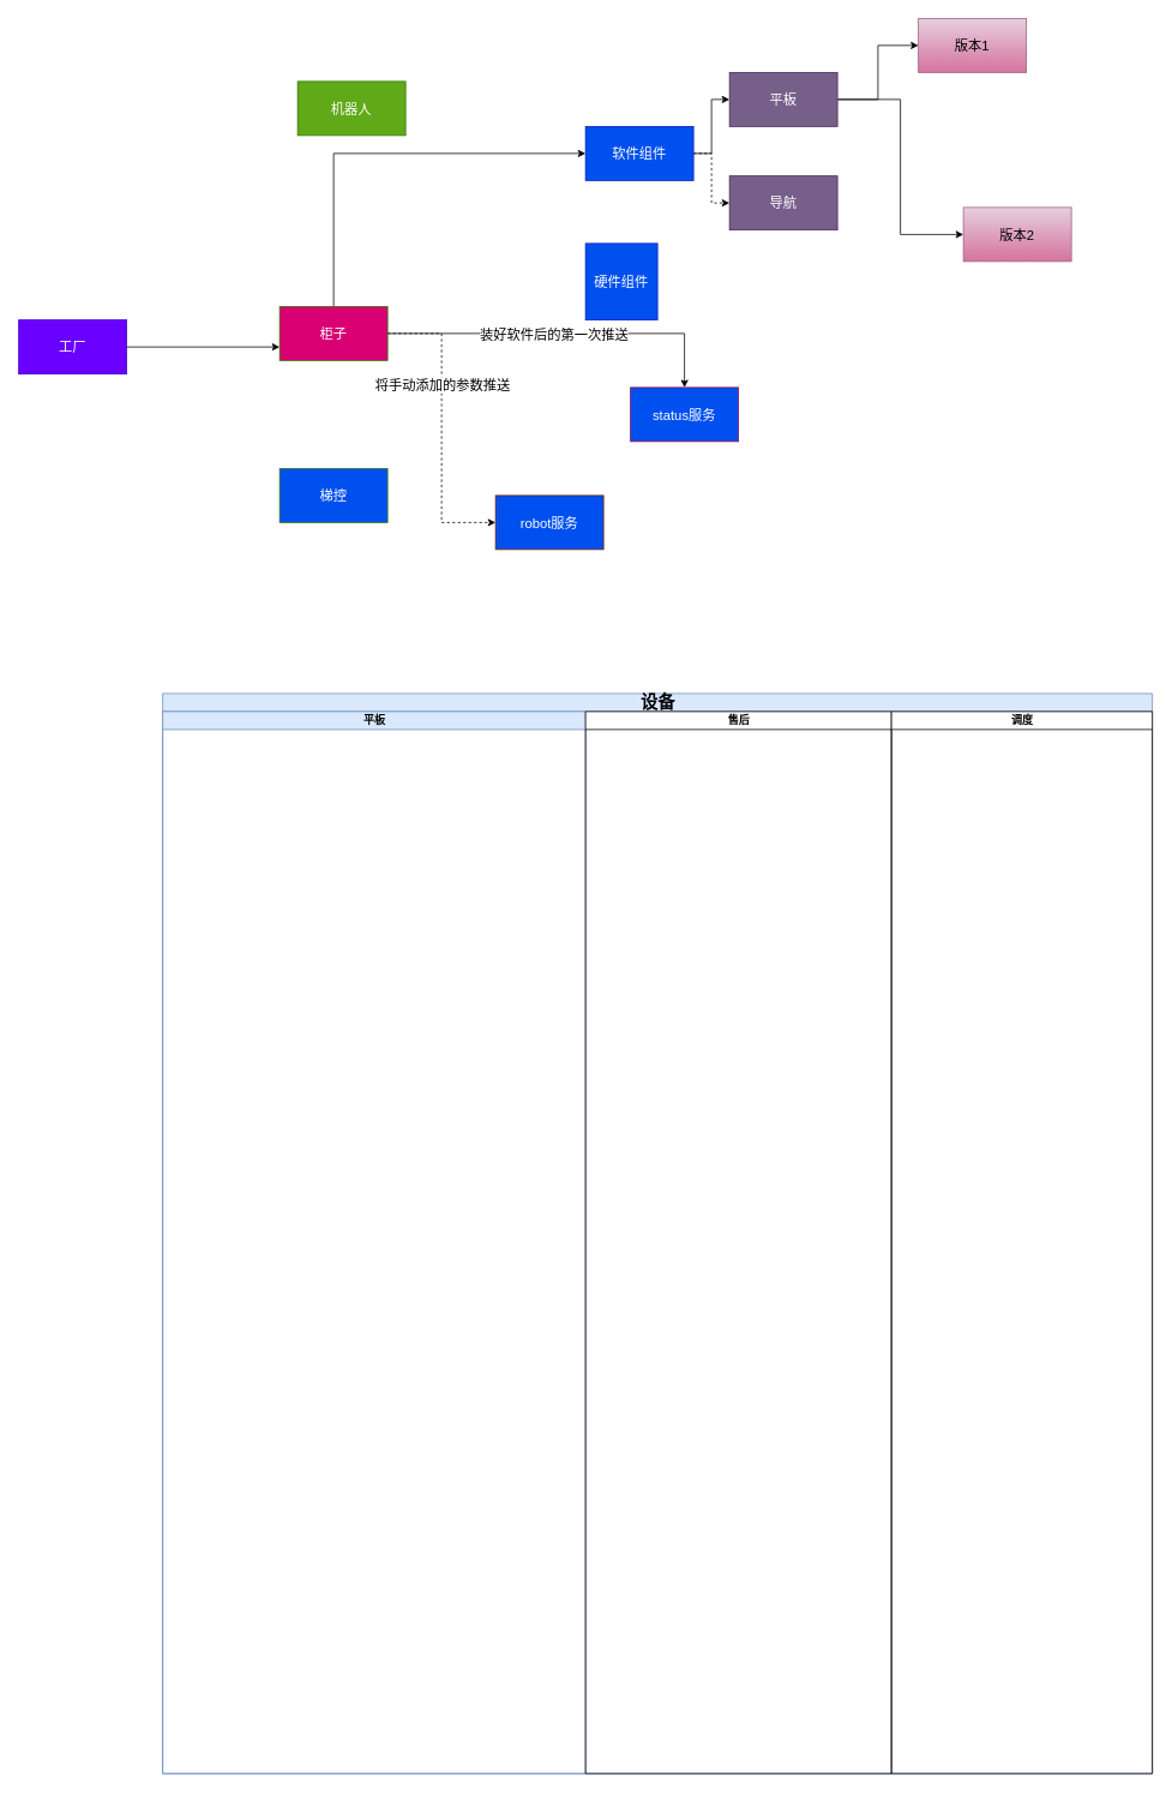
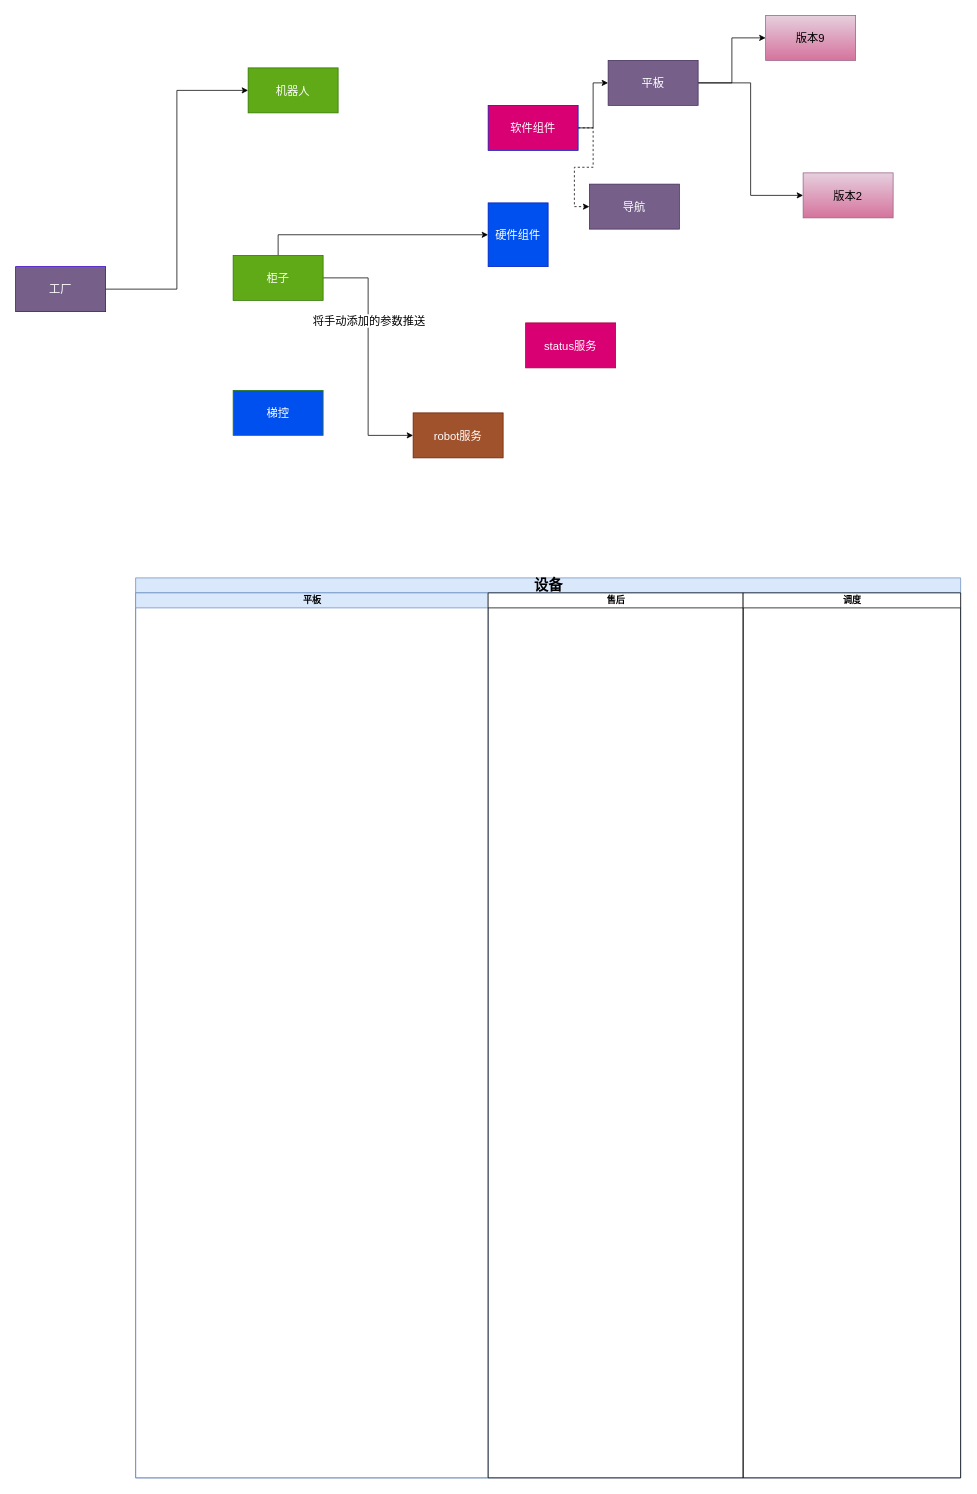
- <mxCell id="25" value="版本1" style="rounded=0;whiteSpace=wrap;html=1;gradientColor=#d5739d;fillColor=#e6d0de;strokeColor=#996185;fontSize=15;" parent="1" vertex="1"><mxGeometry x="1020" y="20" width="120" height="60" as="geometry" /></mxCell>
+ <mxCell id="25" value="版本9" style="rounded=0;whiteSpace=wrap;html=1;gradientColor=#d5739d;fillColor=#e6d0de;strokeColor=#996185;fontSize=15;" parent="1" vertex="1"><mxGeometry x="1020" y="20" width="120" height="60" as="geometry" /></mxCell>
+ <mxCell id="2" style="edgeStyle=orthogonalEdgeStyle;rounded=0;orthogonalLoop=1;jettySize=auto;html=1;entryX=0;entryY=0.5;entryDx=0;entryDy=0;" parent="1" source="4" target="12" edge="1"><mxGeometry relative="1" as="geometry" /></mxCell>
- <mxCell id="5" style="edgeStyle=orthogonalEdgeStyle;rounded=0;orthogonalLoop=1;jettySize=auto;html=1;entryX=0;entryY=0.5;entryDx=0;entryDy=0;exitX=0.5;exitY=0;exitDx=0;exitDy=0;" parent="1" source="11" target="17" edge="1"><mxGeometry relative="1" as="geometry" /></mxCell>
- <mxCell id="17" value="软件组件" style="rounded=0;whiteSpace=wrap;html=1;fillColor=#0050ef;strokeColor=#001DBC;fontColor=#ffffff;fontSize=15;" parent="1" vertex="1"><mxGeometry x="650" y="140" width="120" height="60" as="geometry" /></mxCell>
+ <mxCell id="17" value="软件组件" style="rounded=0;whiteSpace=wrap;html=1;fillColor=#d80073;strokeColor=#001DBC;fontColor=#ffffff;fontSize=15;" parent="1" vertex="1"><mxGeometry x="650" y="140" width="120" height="60" as="geometry" /></mxCell>
- <mxCell id="23" value="导航" style="rounded=0;whiteSpace=wrap;html=1;fillColor=#76608a;strokeColor=#432D57;fontColor=#ffffff;fontSize=15;" parent="1" vertex="1"><mxGeometry x="810" y="195" width="120" height="60" as="geometry" /></mxCell>
+ <mxCell id="23" value="导航" style="rounded=0;whiteSpace=wrap;html=1;fillColor=#76608a;strokeColor=#432D57;fontColor=#ffffff;fontSize=15;" parent="1" vertex="1"><mxGeometry x="785" y="245" width="120" height="60" as="geometry" /></mxCell>
+ <mxCell id="6" style="edgeStyle=orthogonalEdgeStyle;rounded=0;orthogonalLoop=1;jettySize=auto;html=1;entryX=0;entryY=0.5;entryDx=0;entryDy=0;exitX=0.5;exitY=0;exitDx=0;exitDy=0;" parent="1" source="11" target="14" edge="1"><mxGeometry relative="1" as="geometry" /></mxCell>
- <mxCell id="11" value="柜子" style="rounded=0;whiteSpace=wrap;html=1;fillColor=#d80073;strokeColor=#2D7600;fontColor=#ffffff;fontSize=15;" parent="1" vertex="1"><mxGeometry x="310" y="340" width="120" height="60" as="geometry" /></mxCell>
+ <mxCell id="11" value="柜子" style="rounded=0;whiteSpace=wrap;html=1;fillColor=#60a917;strokeColor=#2D7600;fontColor=#ffffff;fontSize=15;" parent="1" vertex="1"><mxGeometry x="310" y="340" width="120" height="60" as="geometry" /></mxCell>
- <mxCell id="7" style="edgeStyle=orthogonalEdgeStyle;rounded=0;orthogonalLoop=1;jettySize=auto;html=1;" parent="1" source="11" target="22" edge="1"><mxGeometry relative="1" as="geometry" /></mxCell>
- <mxCell id="8" value="&lt;font style=&quot;font-size: 15px&quot;&gt;装好软件后的第一次推送&lt;/font&gt;" style="edgeLabel;html=1;align=center;verticalAlign=middle;resizable=0;points=[];" parent="7" vertex="1" connectable="0"><mxGeometry x="-0.056" relative="1" as="geometry"><mxPoint as="offset" /></mxGeometry></mxCell>
- <mxCell id="4" value="工厂" style="rounded=0;whiteSpace=wrap;html=1;fillColor=#6a00ff;strokeColor=#3700CC;fontColor=#ffffff;fontSize=15;" parent="1" vertex="1"><mxGeometry x="20" y="355" width="120" height="60" as="geometry" /></mxCell>
+ <mxCell id="4" value="工厂" style="rounded=0;whiteSpace=wrap;html=1;fillColor=#76608a;strokeColor=#3700CC;fontColor=#ffffff;fontSize=15;" parent="1" vertex="1"><mxGeometry x="20" y="355" width="120" height="60" as="geometry" /></mxCell>
- <mxCell id="3" style="edgeStyle=orthogonalEdgeStyle;rounded=0;orthogonalLoop=1;jettySize=auto;html=1;entryX=0;entryY=0.75;entryDx=0;entryDy=0;" parent="1" source="4" target="11" edge="1"><mxGeometry relative="1" as="geometry" /></mxCell>
- <mxCell id="22" value="status服务" style="rounded=0;whiteSpace=wrap;html=1;fillColor=#0050ef;strokeColor=#A50040;fontColor=#ffffff;fontSize=15;" parent="1" vertex="1"><mxGeometry x="700" y="430" width="120" height="60" as="geometry" /></mxCell>
+ <mxCell id="22" value="status服务" style="rounded=0;whiteSpace=wrap;html=1;fillColor=#d80073;strokeColor=#A50040;fontColor=#ffffff;fontSize=15;" parent="1" vertex="1"><mxGeometry x="700" y="430" width="120" height="60" as="geometry" /></mxCell>
- <mxCell id="9" style="edgeStyle=orthogonalEdgeStyle;rounded=0;orthogonalLoop=1;jettySize=auto;html=1;entryX=0;entryY=0.5;entryDx=0;entryDy=0;dashed=1;" parent="1" source="11" target="21" edge="1"><mxGeometry relative="1" as="geometry" /></mxCell>
+ <mxCell id="9" style="edgeStyle=orthogonalEdgeStyle;rounded=0;orthogonalLoop=1;jettySize=auto;html=1;entryX=0;entryY=0.5;entryDx=0;entryDy=0;" parent="1" source="11" target="21" edge="1"><mxGeometry relative="1" as="geometry" /></mxCell>
- <mxCell id="21" value="robot服务" style="rounded=0;whiteSpace=wrap;html=1;fillColor=#0050ef;strokeColor=#6D1F00;fontColor=#ffffff;fontSize=15;" parent="1" vertex="1"><mxGeometry x="550" y="550" width="120" height="60" as="geometry" /></mxCell>
+ <mxCell id="21" value="robot服务" style="rounded=0;whiteSpace=wrap;html=1;fillColor=#a0522d;strokeColor=#6D1F00;fontColor=#ffffff;fontSize=15;" parent="1" vertex="1"><mxGeometry x="550" y="550" width="120" height="60" as="geometry" /></mxCell>
